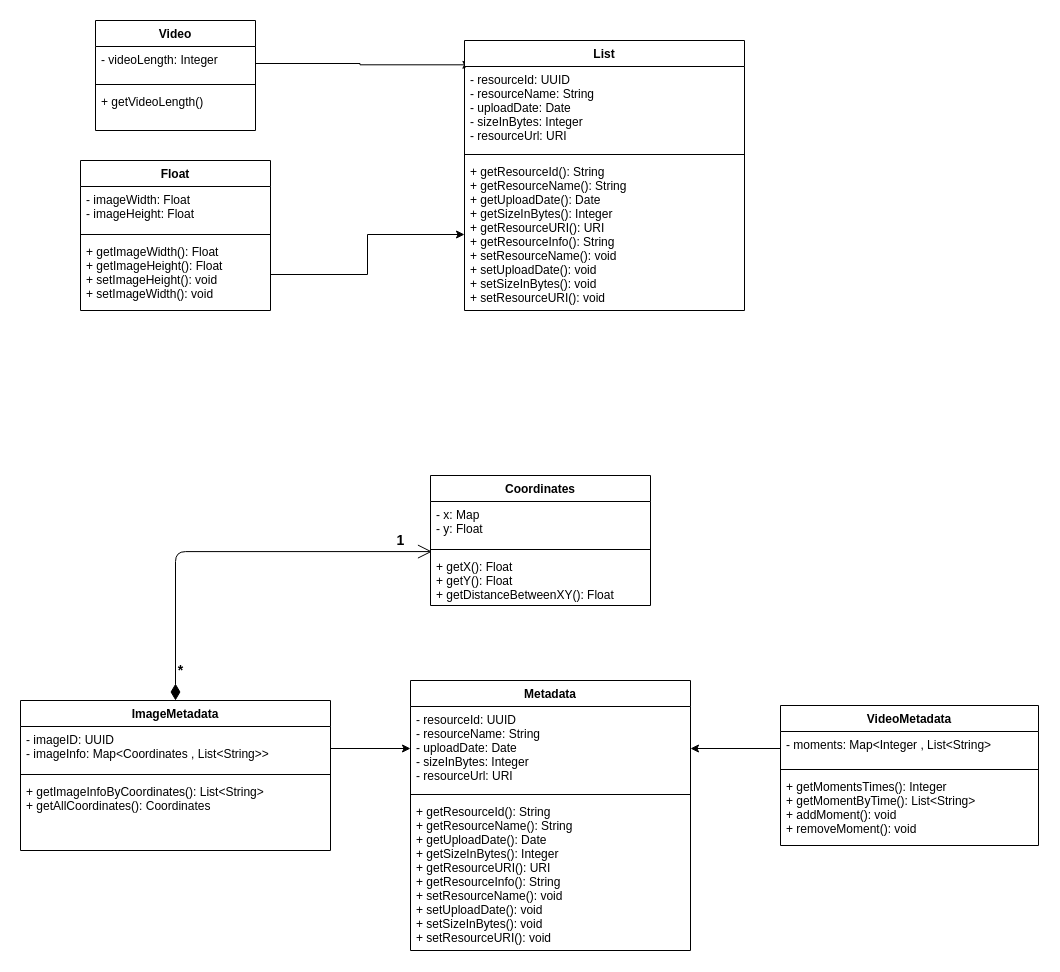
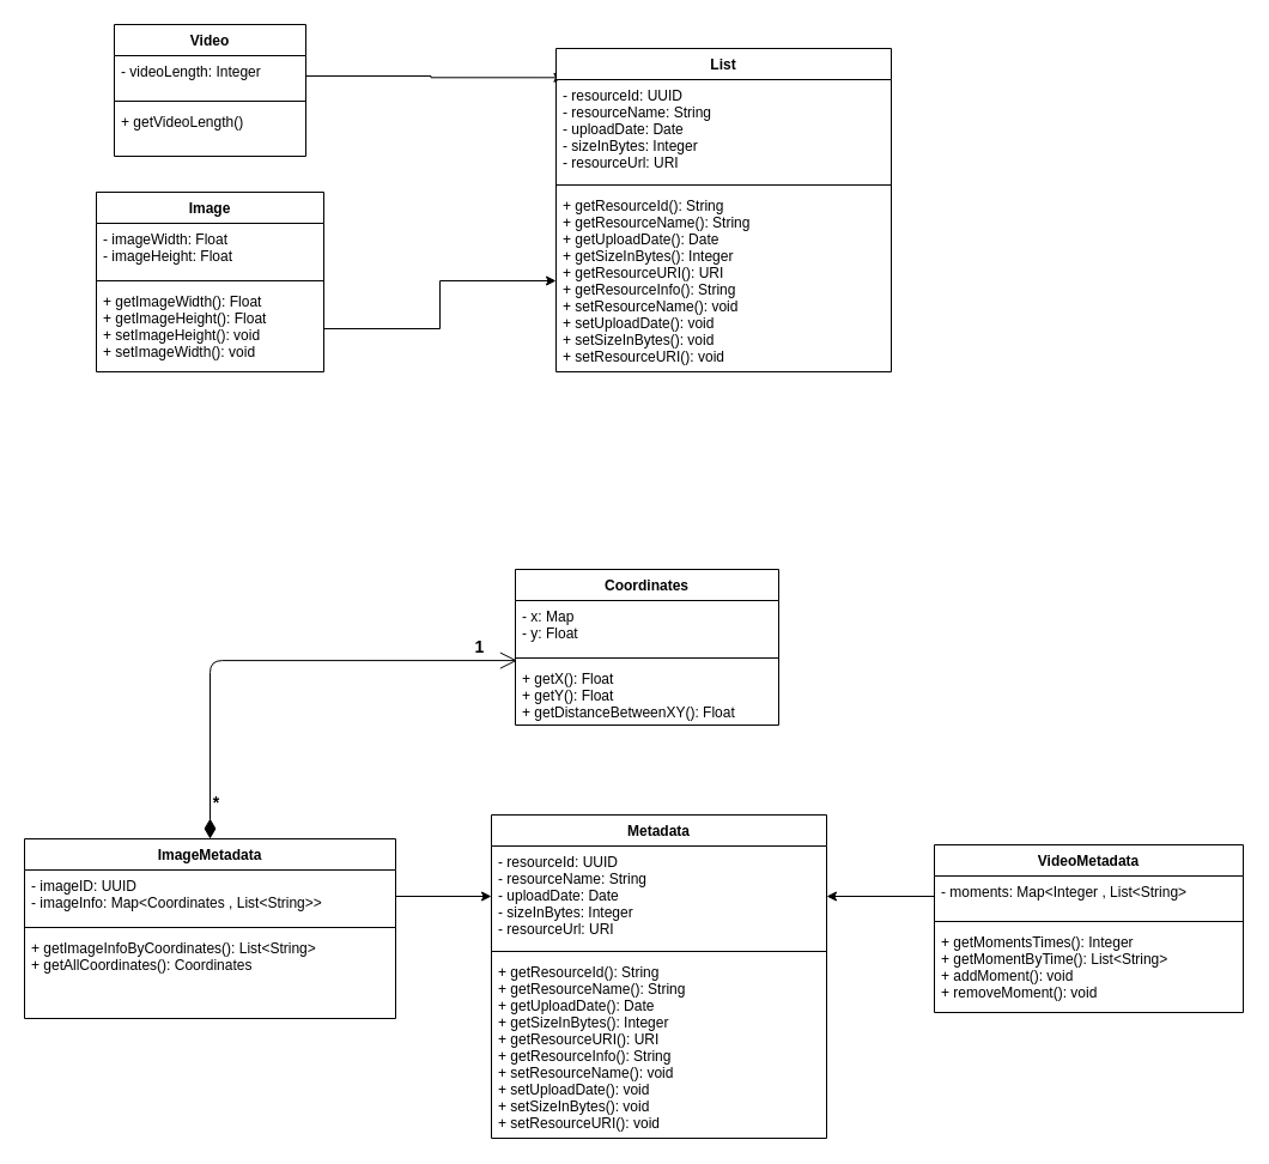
- <mxCell id="3" value="Float" style="swimlane;fontStyle=1;align=center;verticalAlign=top;childLayout=stackLayout;horizontal=1;startSize=26;horizontalStack=0;resizeParent=1;resizeParentMax=0;resizeLast=0;collapsible=1;marginBottom=0;" parent="1" vertex="1"><mxGeometry x="80" y="160" width="190" height="150" as="geometry" /></mxCell>
+ <mxCell id="3" value="Image" style="swimlane;fontStyle=1;align=center;verticalAlign=top;childLayout=stackLayout;horizontal=1;startSize=26;horizontalStack=0;resizeParent=1;resizeParentMax=0;resizeLast=0;collapsible=1;marginBottom=0;" parent="1" vertex="1"><mxGeometry x="80" y="160" width="190" height="150" as="geometry" /></mxCell>
